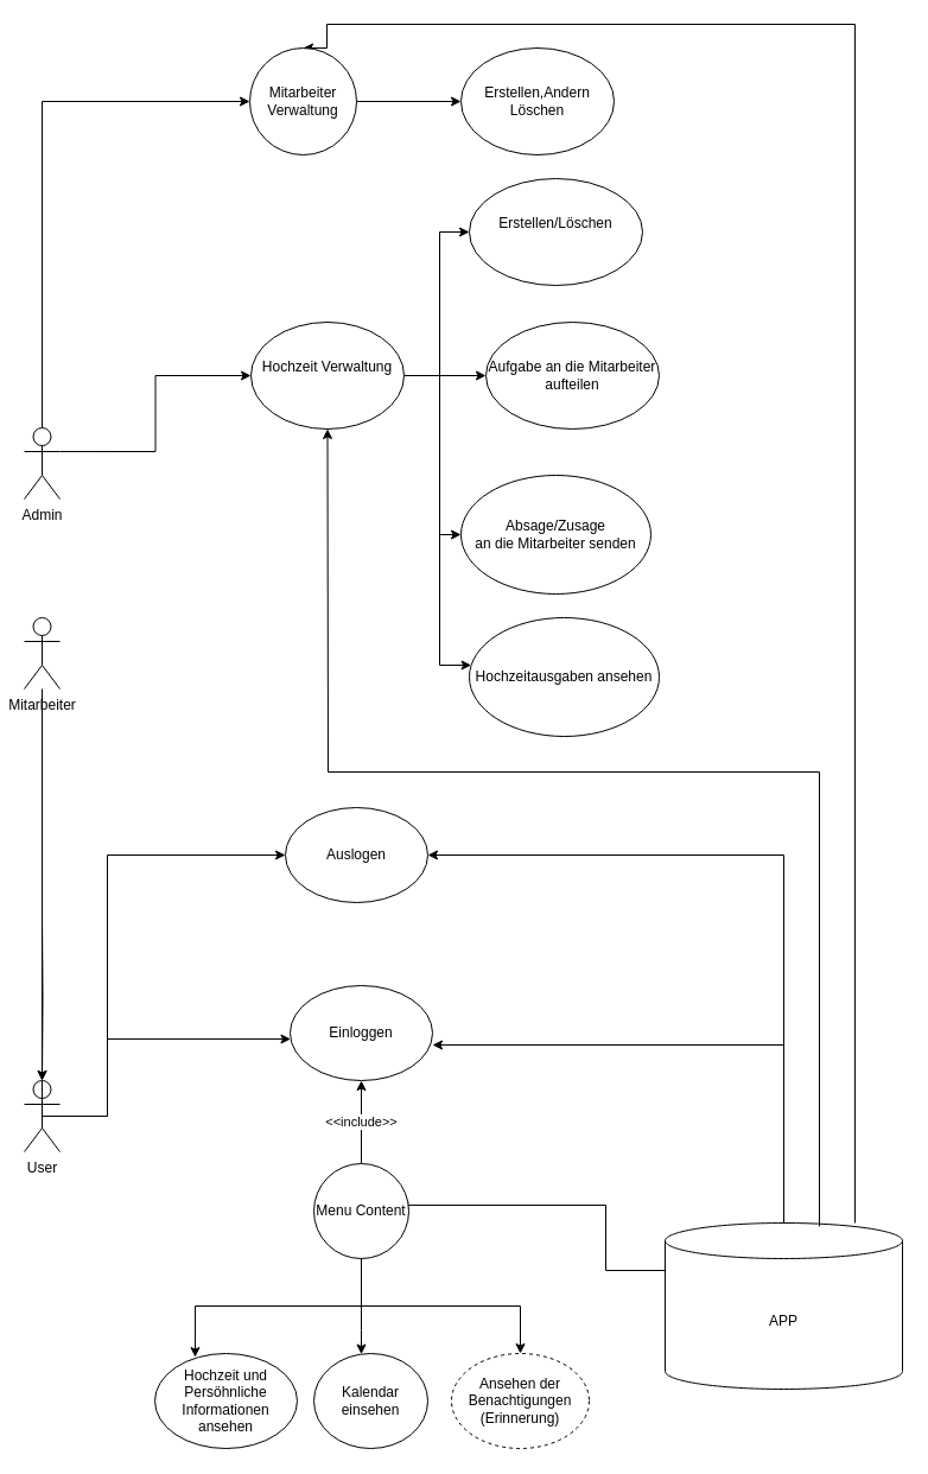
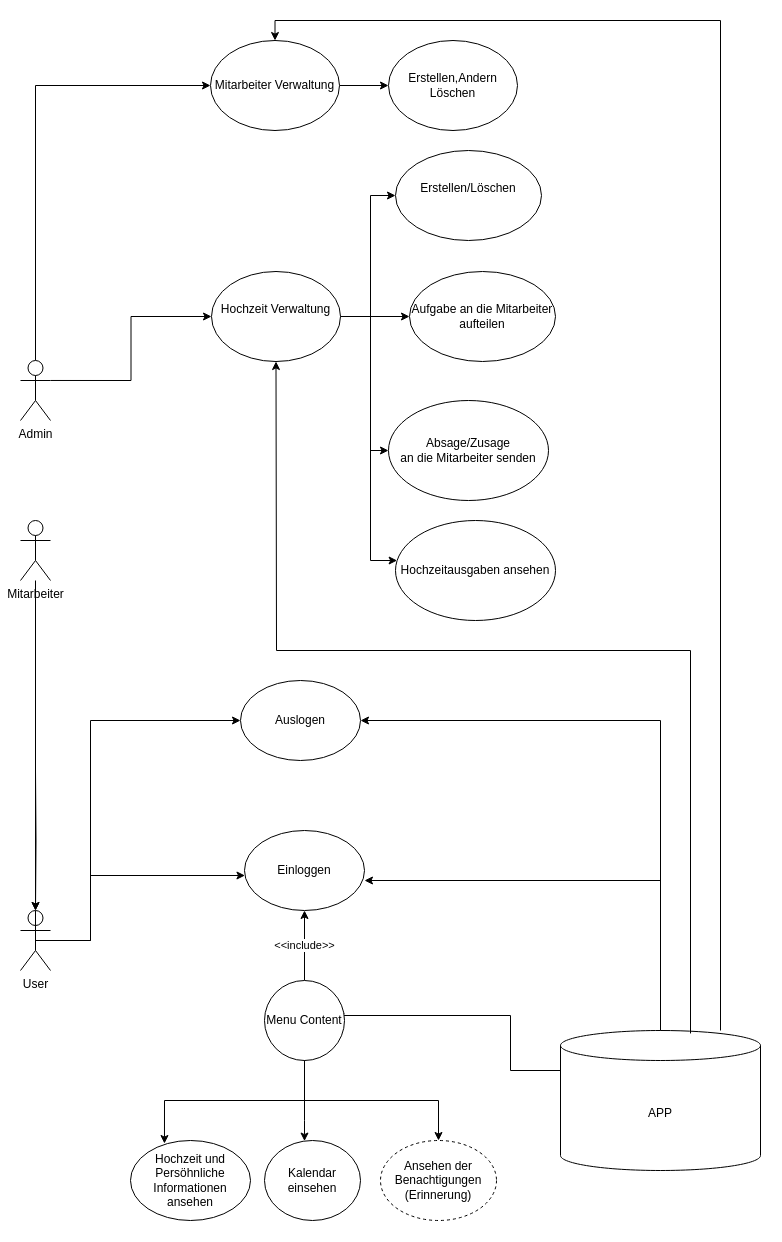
- <mxCell id="36" value="Mitarbeiter Verwaltung" style="ellipse;whiteSpace=wrap;html=1;" vertex="1" parent="1"><mxGeometry x="210" y="40" width="90" height="90" as="geometry" /></mxCell>
+ <mxCell id="36" value="Mitarbeiter Verwaltung" style="ellipse;whiteSpace=wrap;html=1;" vertex="1" parent="1"><mxGeometry x="210" y="40" width="129" height="90" as="geometry" /></mxCell>
